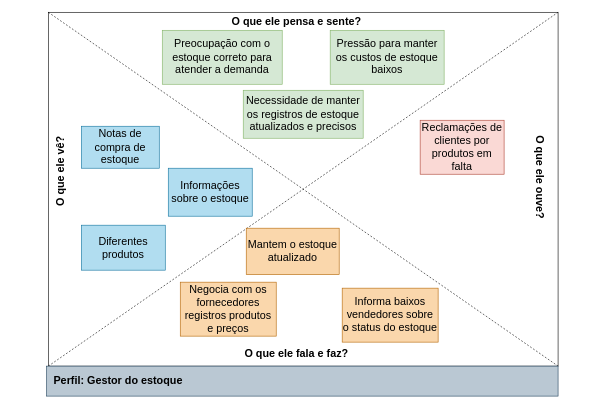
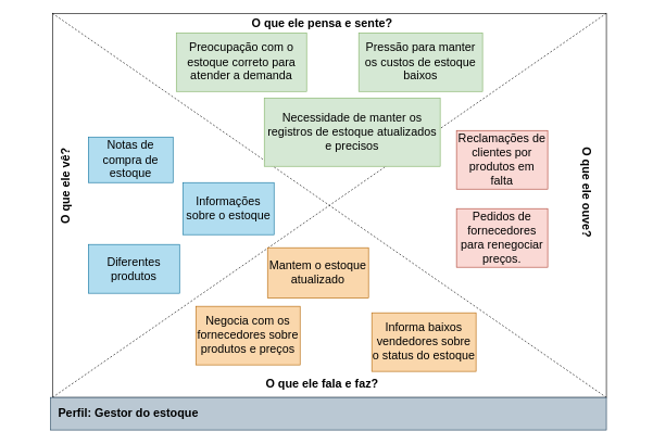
- <mxCell id="18" value="Necessidade de manter os registros de estoque atualizados e precisos" style="rounded=0;whiteSpace=wrap;html=1;fontSize=18;fillColor=#d5e8d4;strokeColor=#82b366;" parent="1" vertex="1"><mxGeometry x="405" y="150" width="200" height="80" as="geometry" /></mxCell>
+ <mxCell id="18" value="Necessidade de manter os registros de estoque atualizados e precisos" style="rounded=0;whiteSpace=wrap;html=1;fontSize=18;fillColor=#d5e8d4;strokeColor=#82b366;" parent="1" vertex="1"><mxGeometry x="405" y="150" width="270" height="105" as="geometry" /></mxCell>
+ <mxCell id="15" value="Pedidos de fornecedores para renegociar preços." style="rounded=0;whiteSpace=wrap;html=1;fontSize=18;fillColor=#fad9d5;strokeColor=#ae4132;" parent="1" vertex="1"><mxGeometry x="700" y="320" width="140" height="90" as="geometry" /></mxCell>
- <mxCell id="12" value="Negocia com os fornecedores registros produtos e preços" style="rounded=0;whiteSpace=wrap;html=1;fontSize=18;fillColor=#fad7ac;strokeColor=#b46504;" parent="1" vertex="1"><mxGeometry x="300" y="470" width="160" height="90" as="geometry" /></mxCell>
+ <mxCell id="12" value="Negocia com os fornecedores sobre produtos e preços" style="rounded=0;whiteSpace=wrap;html=1;fontSize=18;fillColor=#fad7ac;strokeColor=#b46504;" parent="1" vertex="1"><mxGeometry x="300" y="470" width="160" height="90" as="geometry" /></mxCell>
